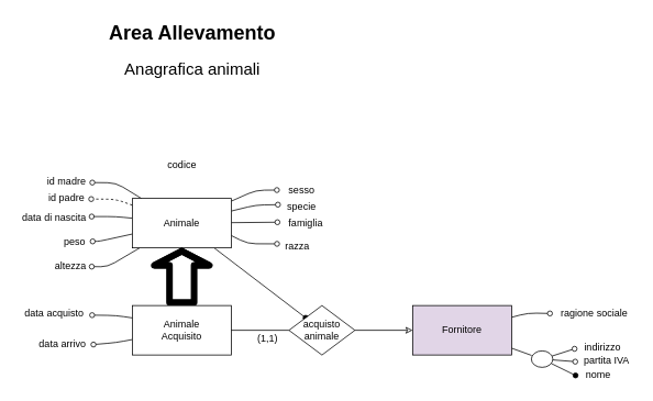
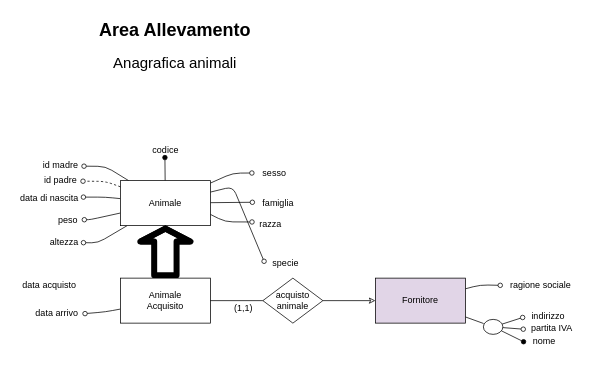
- <mxCell id="20" value="specie&lt;br&gt;" parent="1" style="text;html=1;resizable=0;points=[];autosize=1;align=center;verticalAlign=top;spacingTop=-4;fontSize=12;" vertex="1"><mxGeometry as="geometry" x="340" y="240" width="50" height="20" /></mxCell>
+ <mxCell id="20" value="specie&lt;br&gt;" parent="1" style="text;html=1;resizable=0;points=[];autosize=1;align=center;verticalAlign=top;spacingTop=-4;fontSize=12;" vertex="1"><mxGeometry x="355" y="340" as="geometry" width="50" height="20" /></mxCell>
- <mxCell id="2" parent="1" style="rounded=1;orthogonalLoop=1;jettySize=auto;html=1;fontSize=12;endArrow=oval;endFill=1;jumpStyle=none;shadow=0;comic=0;" edge="1" source="11" target="35"><mxGeometry as="geometry" relative="1"><mxPoint as="targetPoint" x="221" y="211" /></mxGeometry></mxCell>
+ <mxCell id="2" parent="1" style="rounded=1;orthogonalLoop=1;jettySize=auto;html=1;fontSize=12;endArrow=oval;endFill=1;jumpStyle=none;shadow=0;comic=0;entryX=0.488;entryY=0.987;entryDx=0;entryDy=0;entryPerimeter=0;" edge="1" source="11" target="13"><mxGeometry as="geometry" relative="1"><mxPoint as="targetPoint" x="221" y="211" /></mxGeometry></mxCell>
- <mxCell id="27" parent="1" style="rounded=1;comic=0;jumpStyle=none;orthogonalLoop=1;jettySize=auto;html=1;shadow=0;endArrow=oval;endFill=0;fontSize=12;entryX=1.014;entryY=0.583;entryDx=0;entryDy=0;entryPerimeter=0;exitX=0;exitY=0.25;exitDx=0;exitDy=0;" edge="1" source="26" target="28"><mxGeometry as="geometry" relative="1"><mxPoint as="sourcePoint" x="160" y="380" /><mxPoint as="targetPoint" x="90" y="380" /><Array as="points"><mxPoint x="140" y="382" /></Array></mxGeometry></mxCell>
